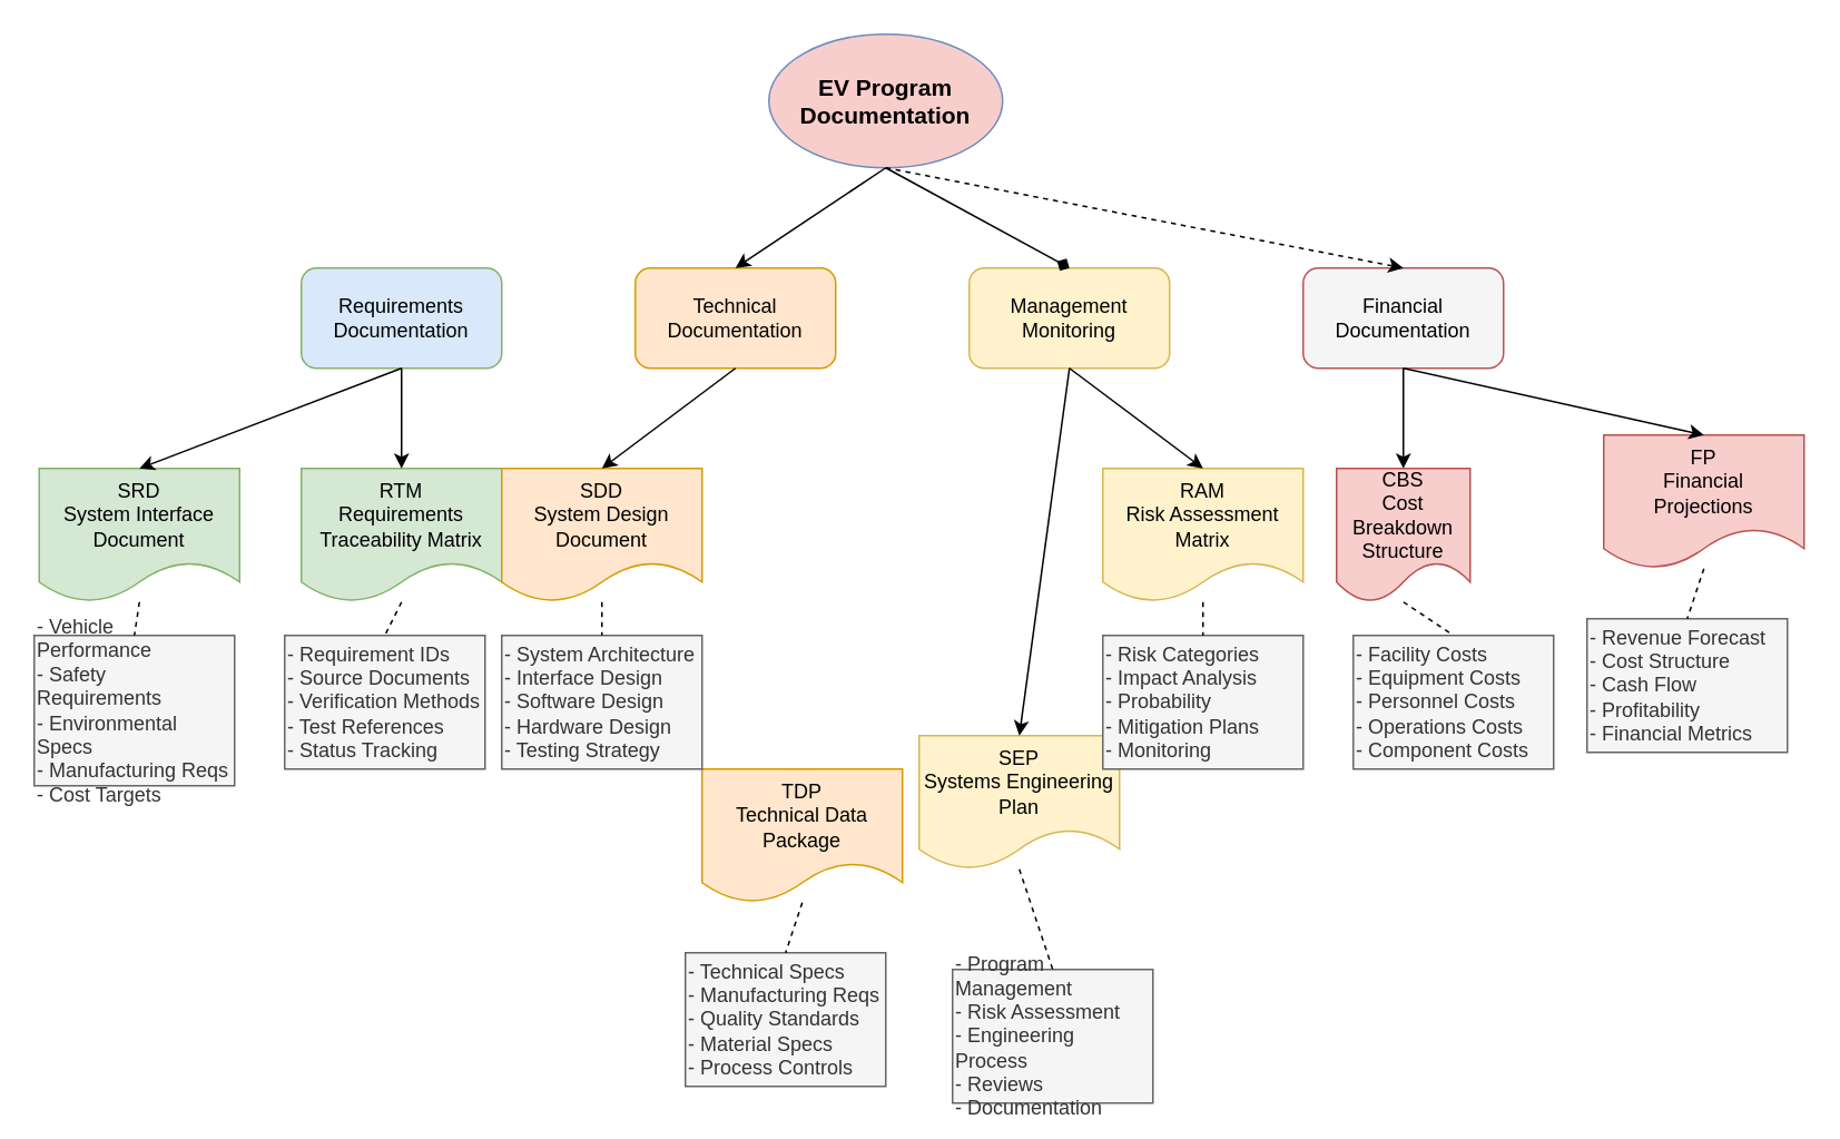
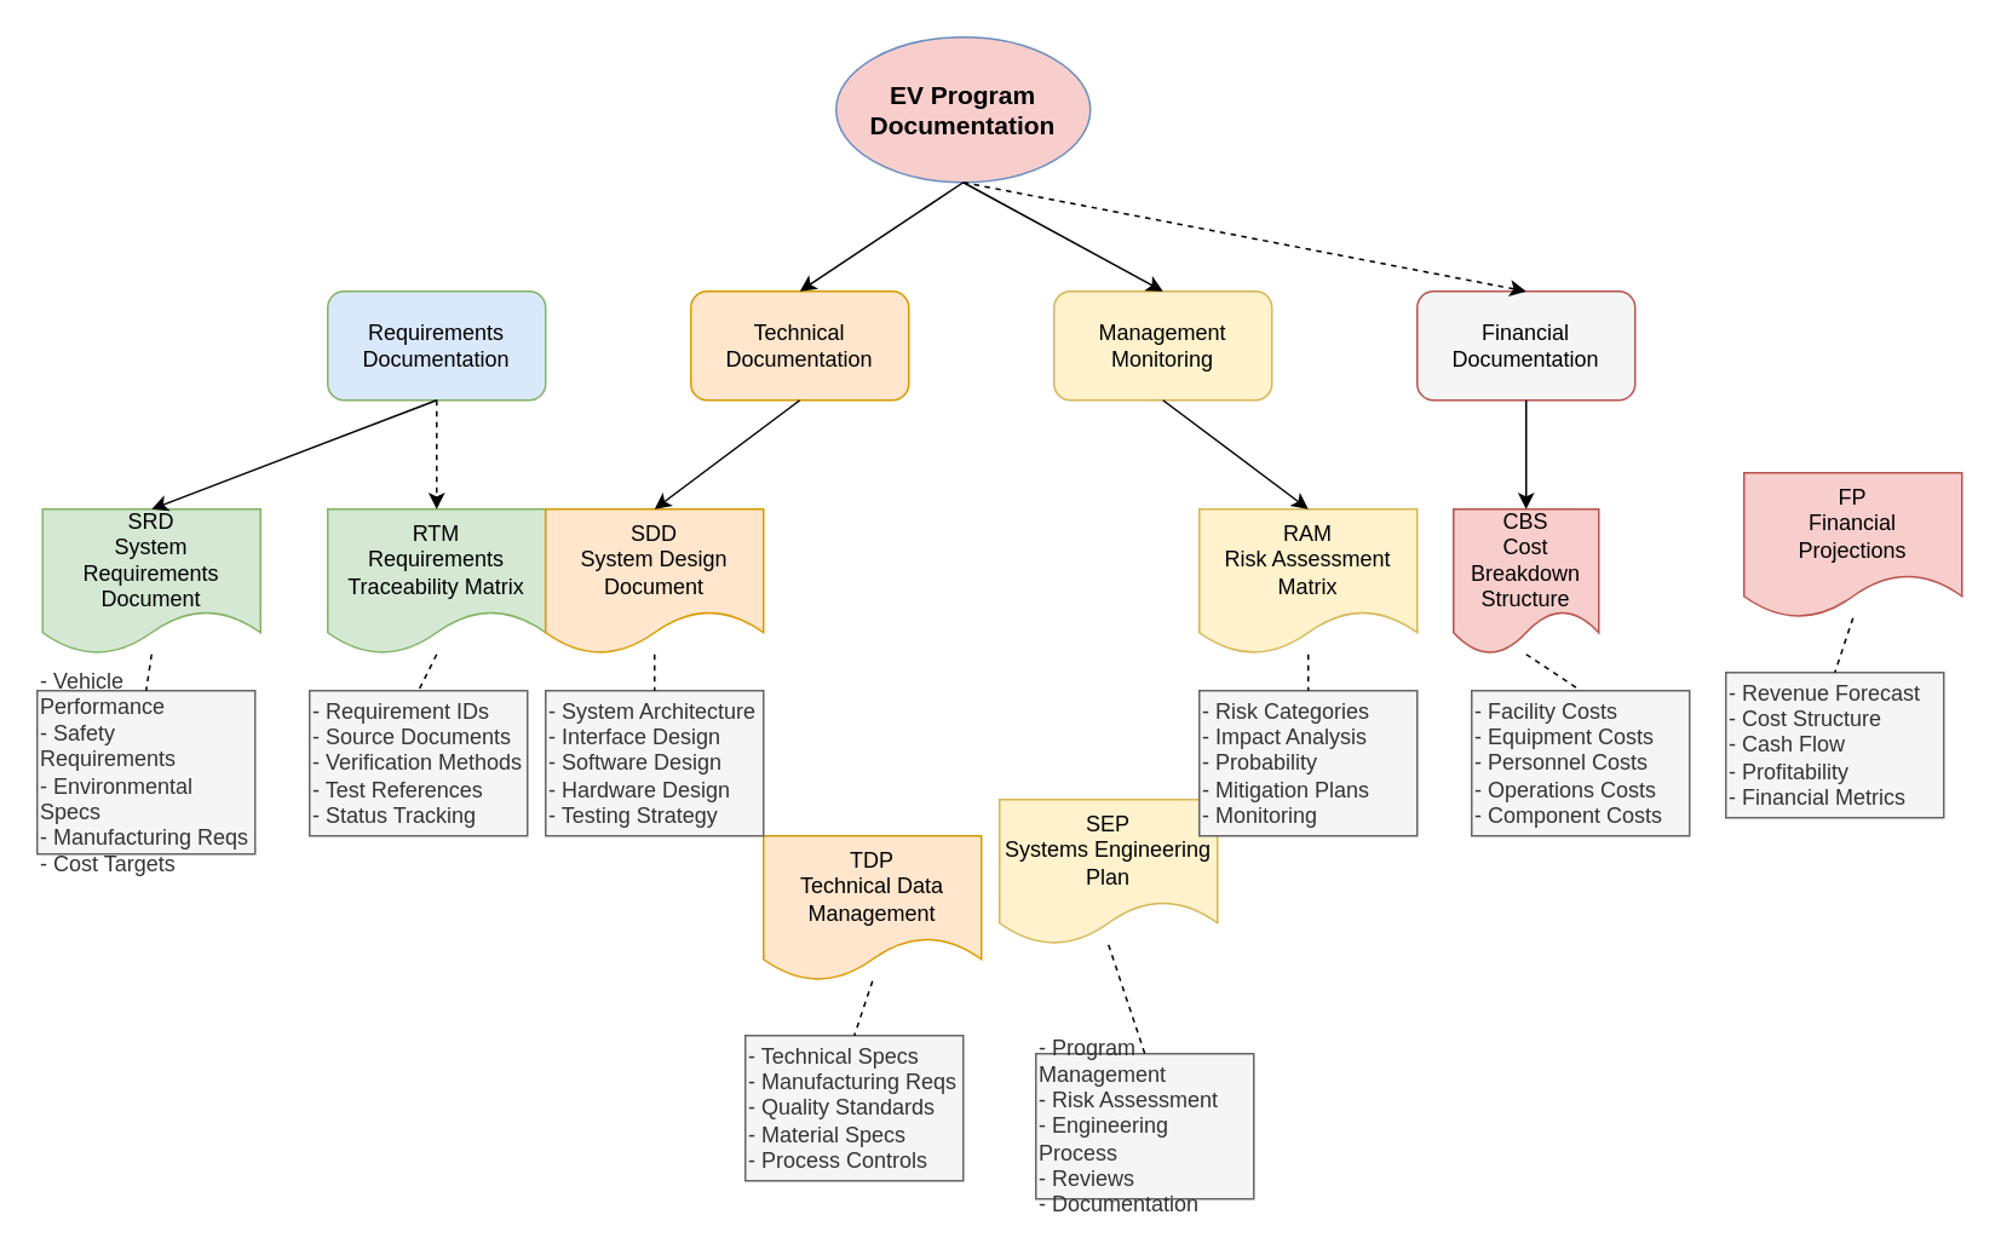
- <mxCell id="8" value="" style="endArrow=diamond;html=1;exitX=0.5;exitY=1;exitDx=0;exitDy=0;entryX=0.5;entryY=0;entryDx=0;entryDy=0;" parent="1" source="2" target="5" edge="1"><mxGeometry width="50" height="50" relative="1" as="geometry" /></mxCell>
+ <mxCell id="8" value="" style="endArrow=classic;html=1;exitX=0.5;exitY=1;exitDx=0;exitDy=0;entryX=0.5;entryY=0;entryDx=0;entryDy=0;" parent="1" source="2" target="5" edge="1"><mxGeometry width="50" height="50" relative="1" as="geometry" /></mxCell>
- <mxCell id="24" value="" style="endArrow=classic;html=1;exitX=0.5;exitY=1;exitDx=0;exitDy=0;entryX=0.5;entryY=0;entryDx=0;entryDy=0;" parent="1" source="6" target="17" edge="1"><mxGeometry width="50" height="50" relative="1" as="geometry" /></mxCell>
- <mxCell id="19" value="" style="endArrow=classic;html=1;exitX=0.5;exitY=1;exitDx=0;exitDy=0;entryX=0.5;entryY=0;entryDx=0;entryDy=0;" parent="1" source="3" target="11" edge="1"><mxGeometry width="50" height="50" relative="1" as="geometry" /></mxCell>
+ <mxCell id="19" value="" style="endArrow=classic;html=1;exitX=0.5;exitY=1;exitDx=0;exitDy=0;entryX=0.5;entryY=0;entryDx=0;entryDy=0;dashed=1;" parent="1" source="3" target="11" edge="1"><mxGeometry width="50" height="50" relative="1" as="geometry" /></mxCell>
- <mxCell id="10" value="SRD&#10;System Interface&#10;Document" style="shape=document;whiteSpace=wrap;html=1;boundedLbl=1;fillColor=#d5e8d4;strokeColor=#82b366" parent="1" vertex="1"><mxGeometry x="23" y="280" width="120" height="80" as="geometry" /></mxCell>
+ <mxCell id="10" value="SRD&#10;System Requirements&#10;Document" style="shape=document;whiteSpace=wrap;html=1;boundedLbl=1;fillColor=#d5e8d4;strokeColor=#82b366" parent="1" vertex="1"><mxGeometry x="23" y="280" width="120" height="80" as="geometry" /></mxCell>
- <mxCell id="21" value="" style="endArrow=classic;html=1;exitX=0.5;exitY=1;exitDx=0;exitDy=0;entryX=0.5;entryY=0;entryDx=0;entryDy=0;" parent="1" source="5" target="14" edge="1"><mxGeometry width="50" height="50" relative="1" as="geometry" /></mxCell>
- <mxCell id="13" value="TDP&#10;Technical Data&#10;Package" style="shape=document;whiteSpace=wrap;html=1;boundedLbl=1;fillColor=#ffe6cc;strokeColor=#d79b00" parent="1" vertex="1"><mxGeometry x="420" y="460" width="120" height="80" as="geometry" /></mxCell>
+ <mxCell id="13" value="TDP&#10;Technical Data&#10;Management" style="shape=document;whiteSpace=wrap;html=1;boundedLbl=1;fillColor=#ffe6cc;strokeColor=#d79b00" parent="1" vertex="1"><mxGeometry x="420" y="460" width="120" height="80" as="geometry" /></mxCell>
